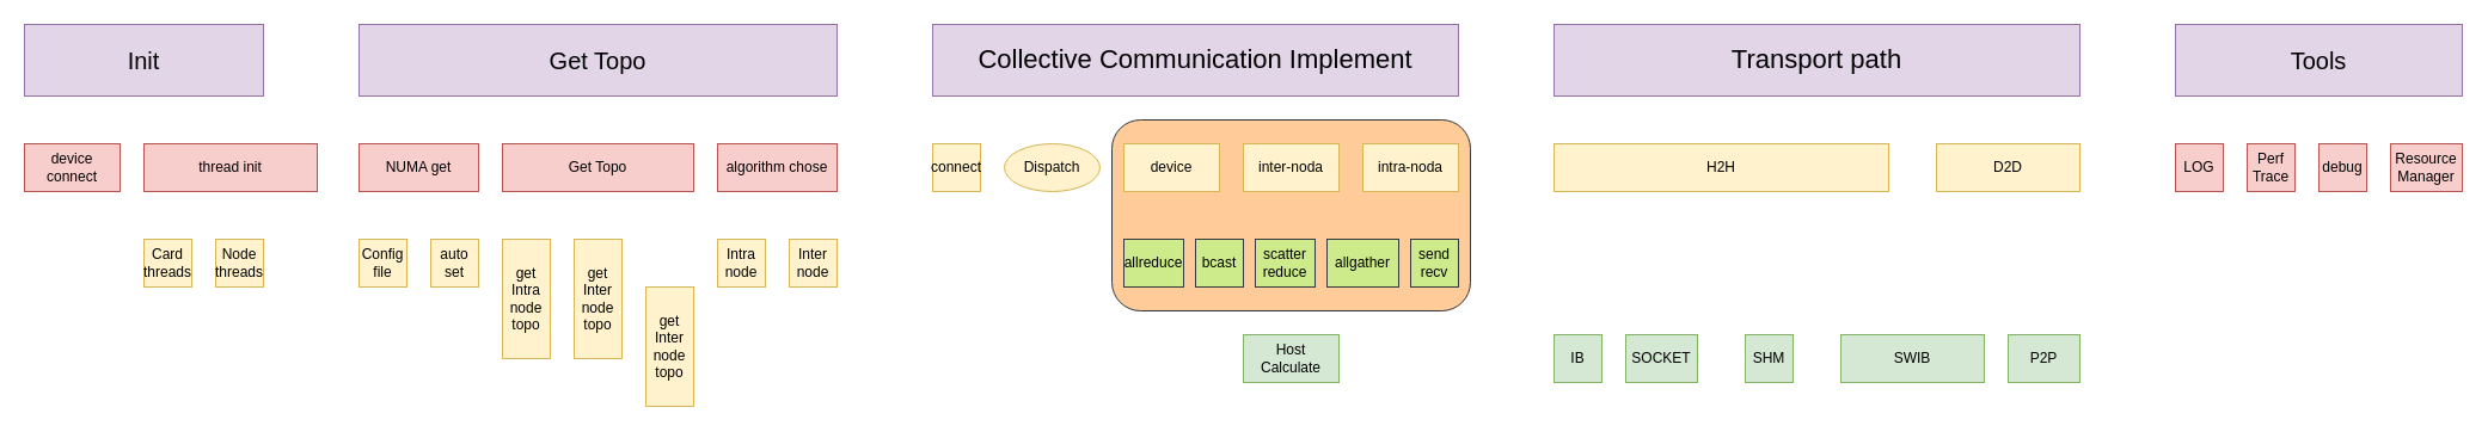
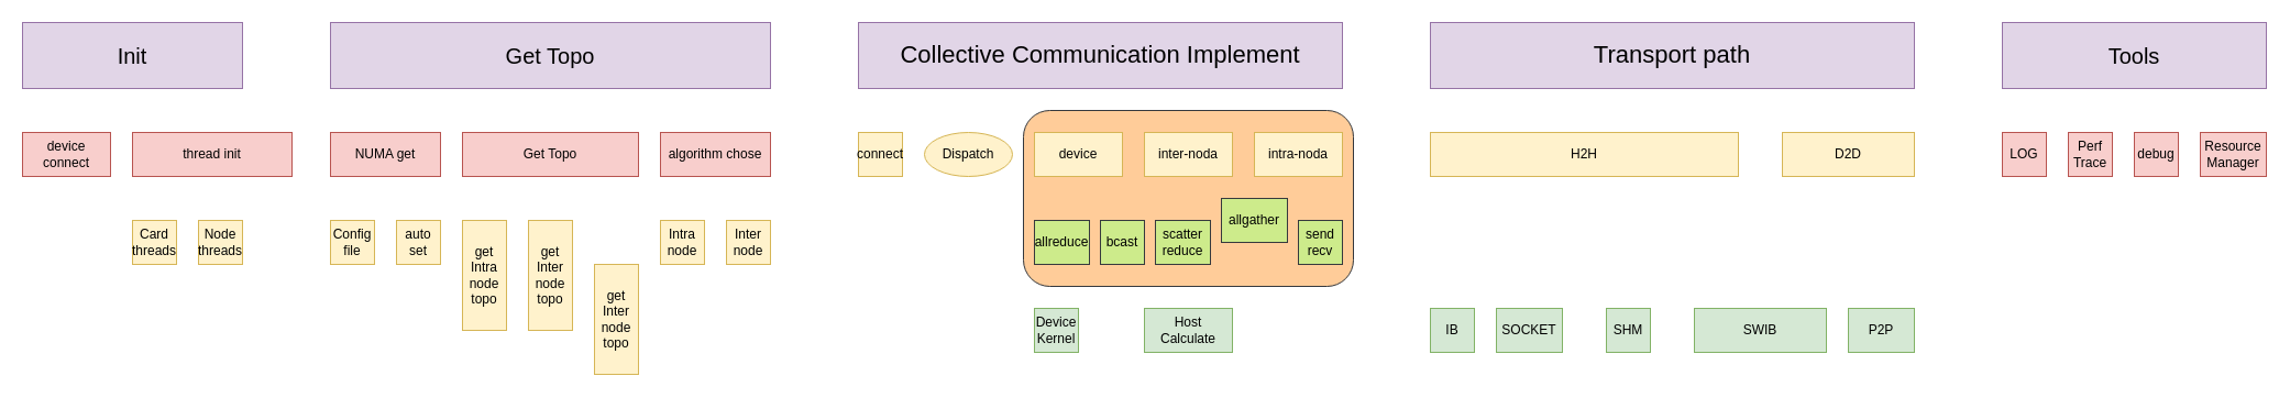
- <mxCell id="25" value="allgather" style="rounded=0;whiteSpace=wrap;html=1;fillColor=#cdeb8b;strokeColor=#36393d;" parent="1" vertex="1"><mxGeometry x="1110" y="200" width="60" height="40" as="geometry" /></mxCell>
+ <mxCell id="25" value="allgather" style="rounded=0;whiteSpace=wrap;html=1;fillColor=#cdeb8b;strokeColor=#36393d;" parent="1" vertex="1"><mxGeometry x="1110" y="180" width="60" height="40" as="geometry" /></mxCell>
+ <mxCell id="28" value="Device&lt;br&gt;Kernel" style="rounded=0;whiteSpace=wrap;html=1;fillColor=#d5e8d4;strokeColor=#82b366;" parent="1" vertex="1"><mxGeometry x="940" y="280" width="40" height="40" as="geometry" /></mxCell>
